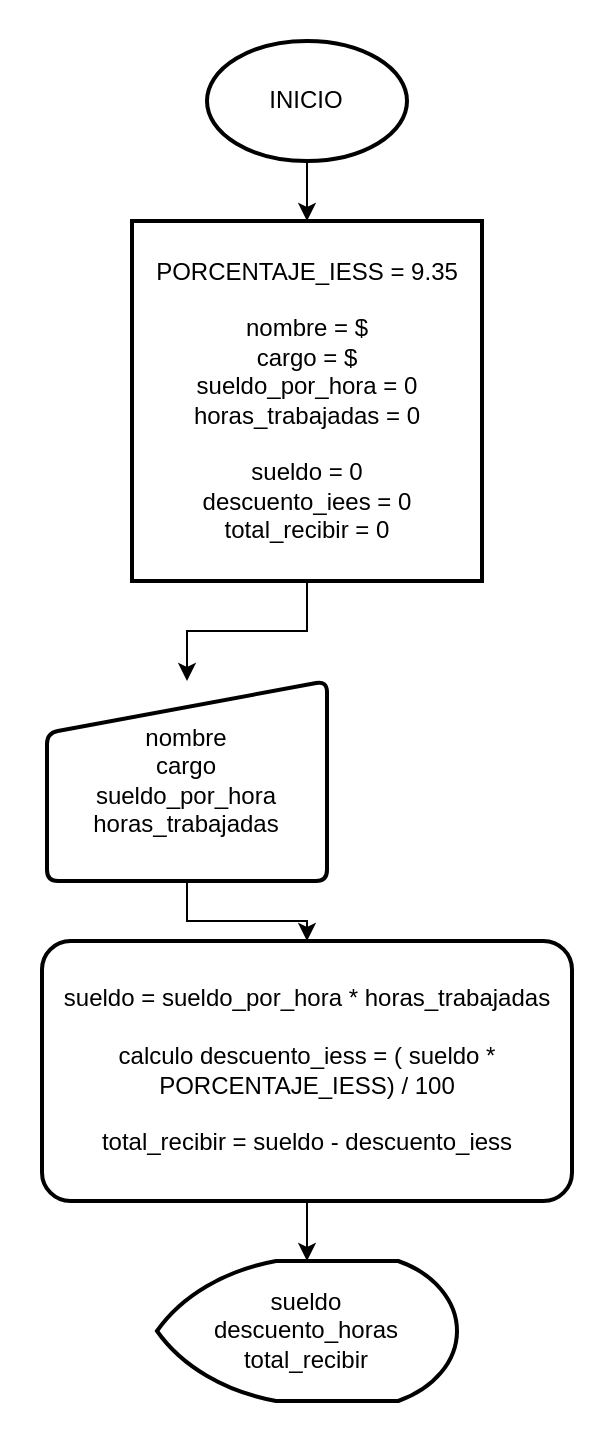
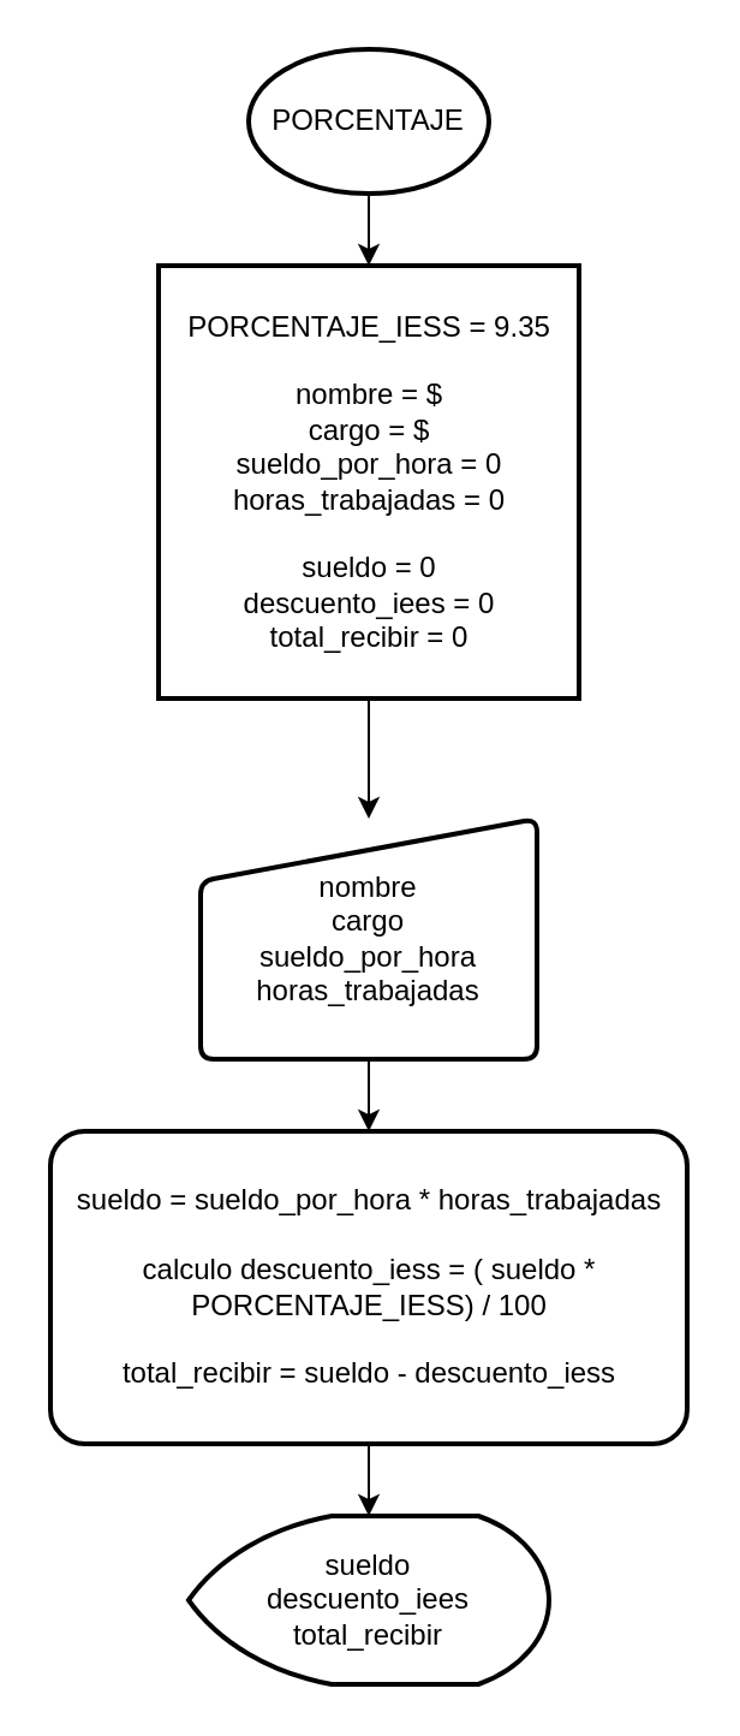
- <mxCell id="3" value="INICIO" style="strokeWidth=2;html=1;shape=mxgraph.flowchart.start_1;whiteSpace=wrap;" parent="1" vertex="1"><mxGeometry x="103" y="20" width="100" height="60" as="geometry" /></mxCell>
+ <mxCell id="3" value="PORCENTAJE" style="strokeWidth=2;html=1;shape=mxgraph.flowchart.start_1;whiteSpace=wrap;" parent="1" vertex="1"><mxGeometry x="103" y="20" width="100" height="60" as="geometry" /></mxCell>
- <mxCell id="7" value="nombre&lt;br&gt;cargo&lt;br&gt;sueldo_por_hora&lt;br&gt;horas_trabajadas" style="html=1;strokeWidth=2;shape=manualInput;whiteSpace=wrap;rounded=1;size=26;arcSize=11;" parent="1" vertex="1"><mxGeometry x="23" y="340" width="140" height="100" as="geometry" /></mxCell>
+ <mxCell id="7" value="nombre&lt;br&gt;cargo&lt;br&gt;sueldo_por_hora&lt;br&gt;horas_trabajadas" style="html=1;strokeWidth=2;shape=manualInput;whiteSpace=wrap;rounded=1;size=26;arcSize=11;" parent="1" vertex="1"><mxGeometry x="83" y="340" width="140" height="100" as="geometry" /></mxCell>
- <mxCell id="10" value="sueldo&lt;br&gt;descuento_horas&lt;br&gt;total_recibir" style="strokeWidth=2;html=1;shape=mxgraph.flowchart.display;whiteSpace=wrap;" parent="1" vertex="1"><mxGeometry x="78" y="630" width="150" height="70" as="geometry" /></mxCell>
+ <mxCell id="10" value="sueldo&lt;br&gt;descuento_iees&lt;br&gt;total_recibir" style="strokeWidth=2;html=1;shape=mxgraph.flowchart.display;whiteSpace=wrap;" parent="1" vertex="1"><mxGeometry x="78" y="630" width="150" height="70" as="geometry" /></mxCell>
